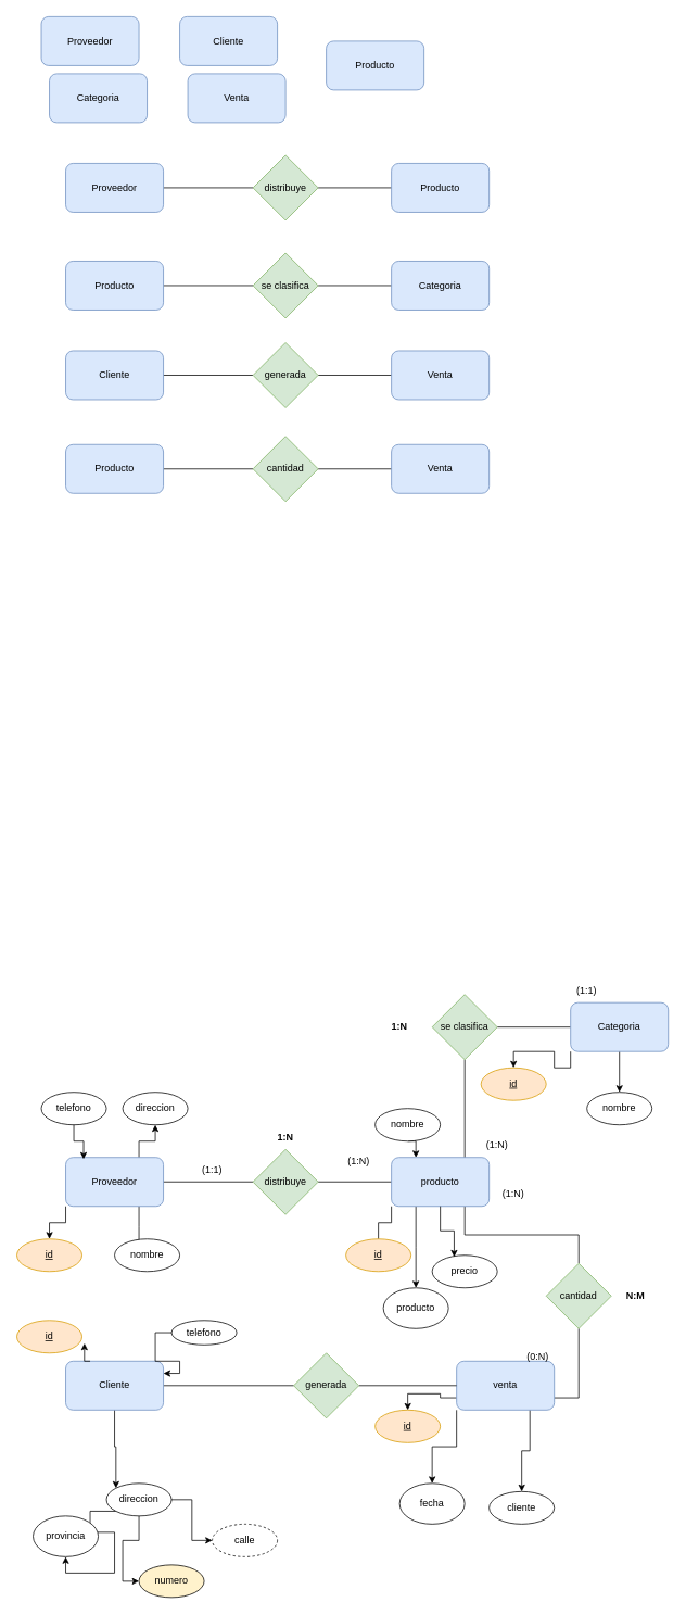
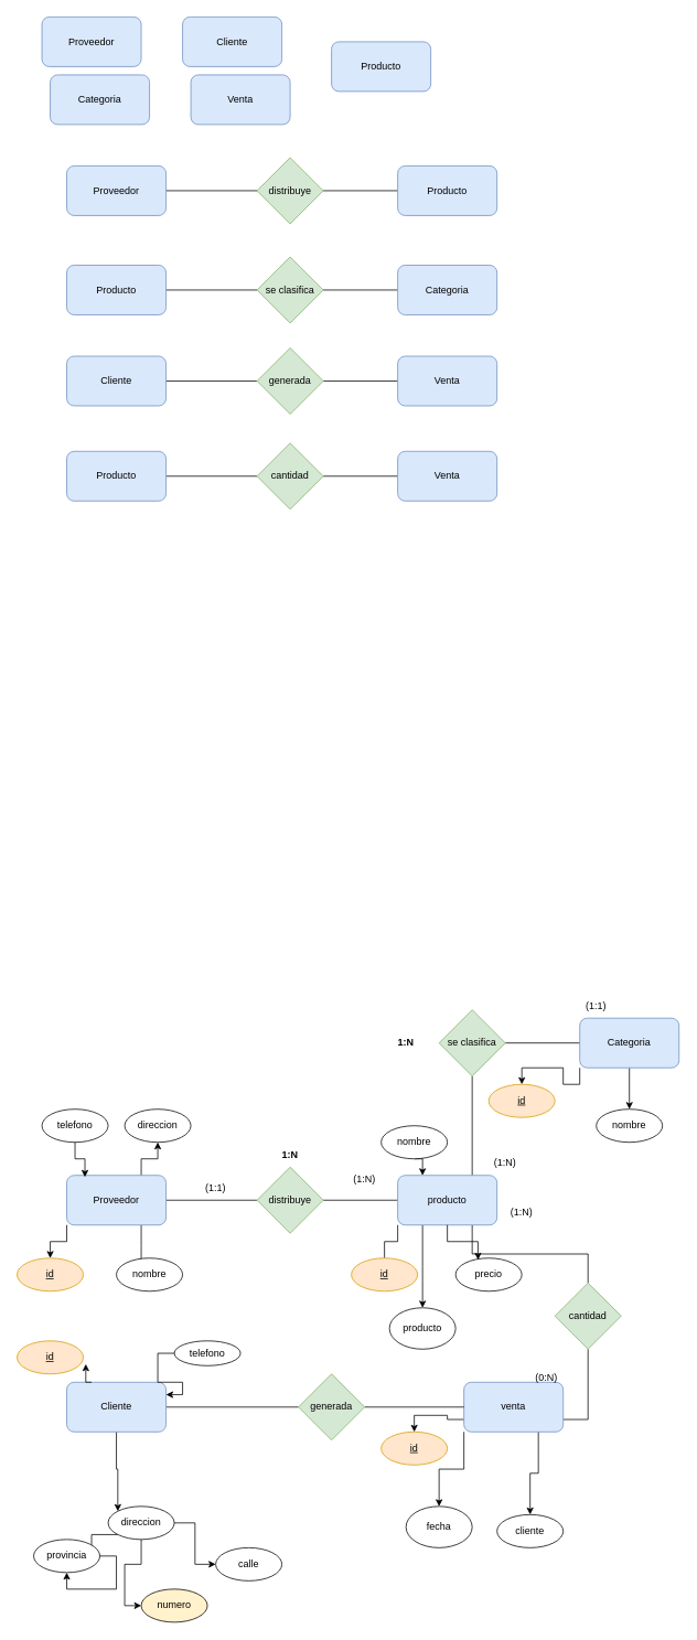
- <mxCell id="69" value="precio" style="ellipse;whiteSpace=wrap;html=1;" vertex="1" parent="1"><mxGeometry x="530" y="1540" width="80" height="40" as="geometry" /></mxCell>
+ <mxCell id="69" value="precio" style="ellipse;whiteSpace=wrap;html=1;" vertex="1" parent="1"><mxGeometry x="550" y="1520" width="80" height="40" as="geometry" /></mxCell>
- <mxCell id="63" value="&lt;b&gt;N:M&lt;/b&gt;" style="text;html=1;strokeColor=none;fillColor=none;align=center;verticalAlign=middle;whiteSpace=wrap;rounded=0;" vertex="1" parent="1"><mxGeometry x="750" y="1575" width="60" height="30" as="geometry" /></mxCell>
- <mxCell id="79" value="provincia" style="ellipse;whiteSpace=wrap;html=1;" vertex="1" parent="1"><mxGeometry x="40" y="1860" width="80" height="50" as="geometry" /></mxCell>
+ <mxCell id="79" value="provincia" style="ellipse;whiteSpace=wrap;html=1;" vertex="1" parent="1"><mxGeometry x="40" y="1860" width="80" height="40" as="geometry" /></mxCell>
- <mxCell id="78" value="calle" style="ellipse;whiteSpace=wrap;html=1;dashed=1;" vertex="1" parent="1"><mxGeometry x="260" y="1870" width="80" height="40" as="geometry" /></mxCell>
+ <mxCell id="78" value="calle" style="ellipse;whiteSpace=wrap;html=1;" vertex="1" parent="1"><mxGeometry x="260" y="1870" width="80" height="40" as="geometry" /></mxCell>
